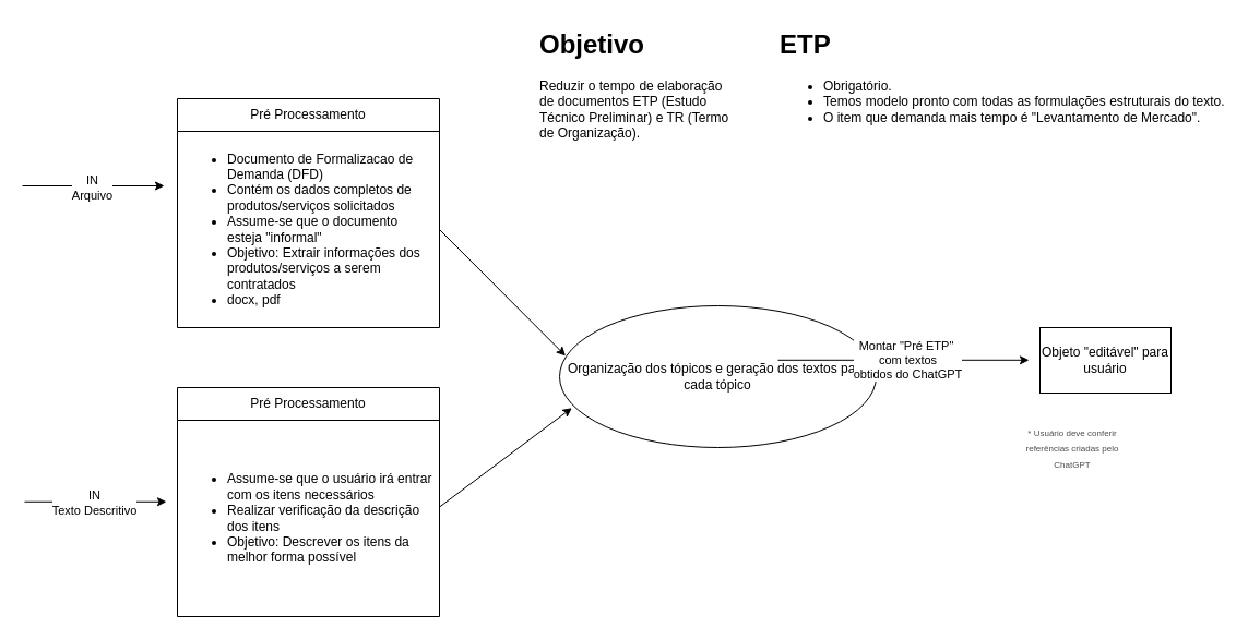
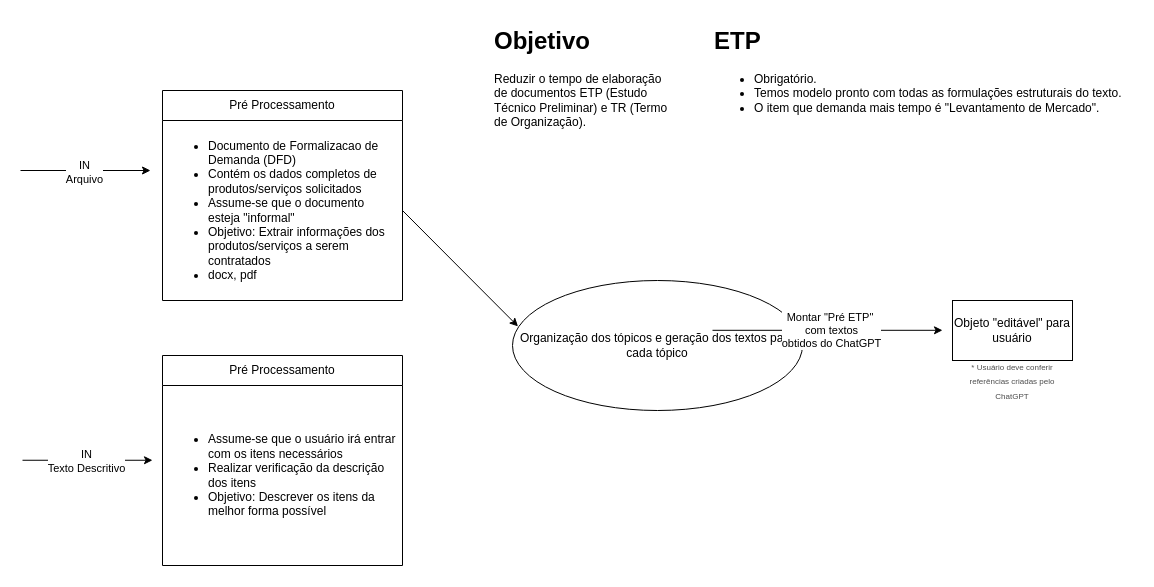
- <mxCell id="18" value="&lt;div style=&quot;&quot;&gt;&lt;span style=&quot;color: rgb(77, 77, 77); background-color: initial;&quot;&gt;&lt;font style=&quot;font-size: 8px;&quot;&gt;* Usuário deve conferir referências criadas pelo ChatGPT&lt;/font&gt;&lt;/span&gt;&lt;/div&gt;" style="text;html=1;align=center;verticalAlign=middle;whiteSpace=wrap;rounded=0;" vertex="1" parent="1"><mxGeometry x="922" y="390" width="120" height="40" as="geometry" /></mxCell>
+ <mxCell id="18" value="&lt;div style=&quot;&quot;&gt;&lt;span style=&quot;color: rgb(77, 77, 77); background-color: initial;&quot;&gt;&lt;font style=&quot;font-size: 8px;&quot;&gt;* Usuário deve conferir referências criadas pelo ChatGPT&lt;/font&gt;&lt;/span&gt;&lt;/div&gt;" style="text;html=1;align=center;verticalAlign=middle;whiteSpace=wrap;rounded=0;" vertex="1" parent="1"><mxGeometry x="952" y="360" width="120" height="40" as="geometry" /></mxCell>
- <mxCell id="14" value="" style="endArrow=classic;html=1;rounded=0;exitX=0.999;exitY=0.443;exitDx=0;exitDy=0;entryX=0.039;entryY=0.721;entryDx=0;entryDy=0;exitPerimeter=0;entryPerimeter=0;" edge="1" parent="1" source="11" target="8"><mxGeometry width="50" height="50" relative="1" as="geometry"><mxPoint x="422" y="460" as="sourcePoint" /><mxPoint x="531" y="485" as="targetPoint" /></mxGeometry></mxCell>
